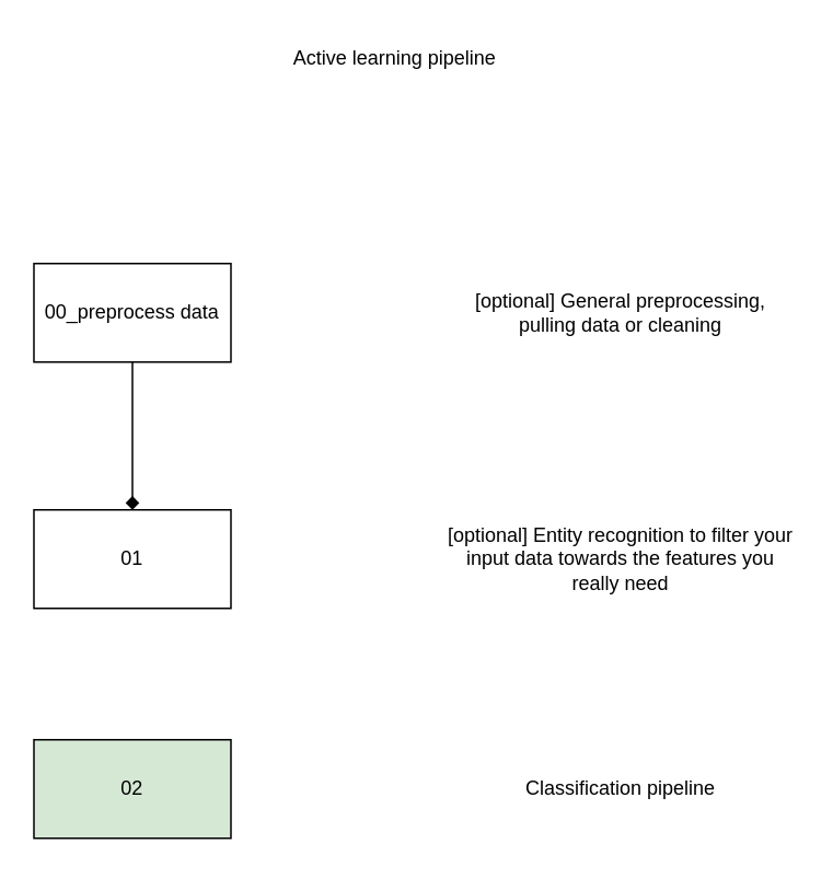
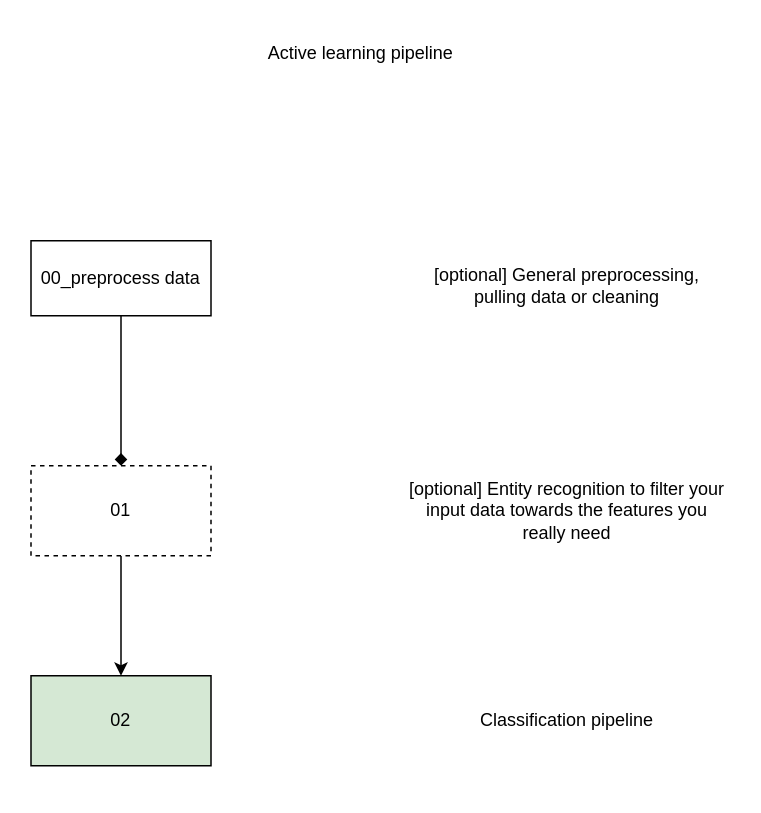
- <mxCell id="4" value="00_preprocess data" style="rounded=0;whiteSpace=wrap;html=1;" vertex="1" parent="1"><mxGeometry x="20" y="160" width="120" height="60" as="geometry" /></mxCell>
+ <mxCell id="4" value="00_preprocess data" style="rounded=0;whiteSpace=wrap;html=1;" vertex="1" parent="1"><mxGeometry x="20" y="160" width="120" height="50" as="geometry" /></mxCell>
- <mxCell id="7" value="01" style="rounded=0;whiteSpace=wrap;html=1;" vertex="1" parent="1"><mxGeometry x="20" y="310" width="120" height="60" as="geometry" /></mxCell>
+ <mxCell id="7" value="01" style="rounded=0;whiteSpace=wrap;html=1;dashed=1;" vertex="1" parent="1"><mxGeometry x="20" y="310" width="120" height="60" as="geometry" /></mxCell>
+ <mxCell id="6" value="" style="edgeStyle=orthogonalEdgeStyle;rounded=0;orthogonalLoop=1;jettySize=auto;html=1;" edge="1" parent="1" source="7" target="9"><mxGeometry relative="1" as="geometry" /></mxCell>
